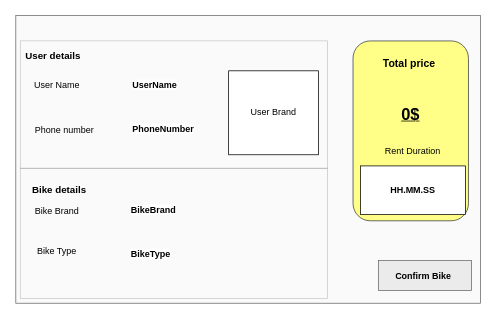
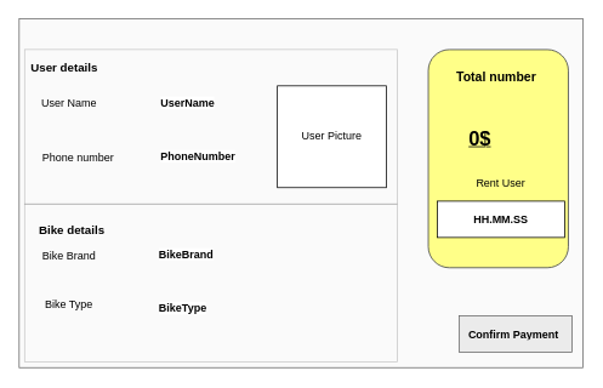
- <mxCell id="19" value="&lt;font style=&quot;font-size: 14px;&quot;&gt;&lt;b style=&quot;font-size: 14px;&quot;&gt;Total price&amp;nbsp;&lt;/b&gt;&lt;/font&gt;" style="text;html=1;strokeColor=none;fillColor=none;align=center;verticalAlign=middle;whiteSpace=wrap;rounded=0;fontSize=14;" vertex="1" parent="2"><mxGeometry x="467" y="54.0" width="120" height="20" as="geometry" /></mxCell>
+ <mxCell id="19" value="&lt;font style=&quot;font-size: 14px;&quot;&gt;&lt;b style=&quot;font-size: 14px;&quot;&gt;Total number&amp;nbsp;&lt;/b&gt;&lt;/font&gt;" style="text;html=1;strokeColor=none;fillColor=none;align=center;verticalAlign=middle;whiteSpace=wrap;rounded=0;fontSize=14;" vertex="1" parent="2"><mxGeometry x="467" y="54.0" width="120" height="20" as="geometry" /></mxCell>
- <mxCell id="20" value="&lt;b style=&quot;color: rgb(0 , 0 , 0) ; font-family: &amp;#34;helvetica&amp;#34; ; font-style: normal ; letter-spacing: normal ; text-indent: 0px ; text-transform: none ; word-spacing: 0px&quot;&gt;&lt;u&gt;&lt;font style=&quot;font-size: 22px&quot;&gt;0$&lt;/font&gt;&lt;/u&gt;&lt;/b&gt;" style="text;whiteSpace=wrap;html=1;align=center;" vertex="1" parent="2"><mxGeometry x="477" y="113.0" width="100" height="30" as="geometry" /></mxCell>
+ <mxCell id="20" value="&lt;b style=&quot;color: rgb(0 , 0 , 0) ; font-family: &amp;#34;helvetica&amp;#34; ; font-style: normal ; letter-spacing: normal ; text-indent: 0px ; text-transform: none ; word-spacing: 0px&quot;&gt;&lt;u&gt;&lt;font style=&quot;font-size: 22px&quot;&gt;0$&lt;/font&gt;&lt;/u&gt;&lt;/b&gt;" style="text;whiteSpace=wrap;html=1;align=center;" vertex="1" parent="2"><mxGeometry x="457" y="113.0" width="100" height="30" as="geometry" /></mxCell>
- <mxCell id="15" value="User Brand" style="rounded=0;whiteSpace=wrap;html=1;" vertex="1" parent="2"><mxGeometry x="284" y="74.0" width="120" height="112" as="geometry" /></mxCell>
+ <mxCell id="15" value="User Picture" style="rounded=0;whiteSpace=wrap;html=1;" vertex="1" parent="2"><mxGeometry x="284" y="74.0" width="120" height="112" as="geometry" /></mxCell>
- <mxCell id="22" value="Rent Duration" style="text;html=1;strokeColor=none;fillColor=none;align=center;verticalAlign=middle;whiteSpace=wrap;rounded=0;" vertex="1" parent="2"><mxGeometry x="485" y="171.88" width="90" height="20" as="geometry" /></mxCell>
+ <mxCell id="22" value="Rent User" style="text;html=1;strokeColor=none;fillColor=none;align=center;verticalAlign=middle;whiteSpace=wrap;rounded=0;" vertex="1" parent="2"><mxGeometry x="485" y="171.88" width="90" height="20" as="geometry" /></mxCell>
- <mxCell id="23" value="&lt;b&gt;HH.MM.SS&lt;/b&gt;" style="rounded=0;whiteSpace=wrap;html=1;" vertex="1" parent="2"><mxGeometry x="460" y="200.88" width="140" height="65" as="geometry" /></mxCell>
+ <mxCell id="23" value="&lt;b&gt;HH.MM.SS&lt;/b&gt;" style="rounded=0;whiteSpace=wrap;html=1;" vertex="1" parent="2"><mxGeometry x="460" y="200.88" width="140" height="40" as="geometry" /></mxCell>
- <mxCell id="6" value="&lt;h1&gt;&lt;font style=&quot;font-size: 12px&quot;&gt;Confirm Bike&lt;/font&gt;&lt;/h1&gt;" style="text;html=1;strokeColor=none;fillColor=none;spacing=5;spacingTop=-20;whiteSpace=wrap;overflow=hidden;rounded=0;align=center;" vertex="1" parent="2"><mxGeometry x="484" y="324.12" width="120" height="30" as="geometry" /></mxCell>
+ <mxCell id="6" value="&lt;h1&gt;&lt;font style=&quot;font-size: 12px&quot;&gt;Confirm Payment&lt;/font&gt;&lt;/h1&gt;" style="text;html=1;strokeColor=none;fillColor=none;spacing=5;spacingTop=-20;whiteSpace=wrap;overflow=hidden;rounded=0;align=center;" vertex="1" parent="2"><mxGeometry x="484" y="324.12" width="120" height="30" as="geometry" /></mxCell>
